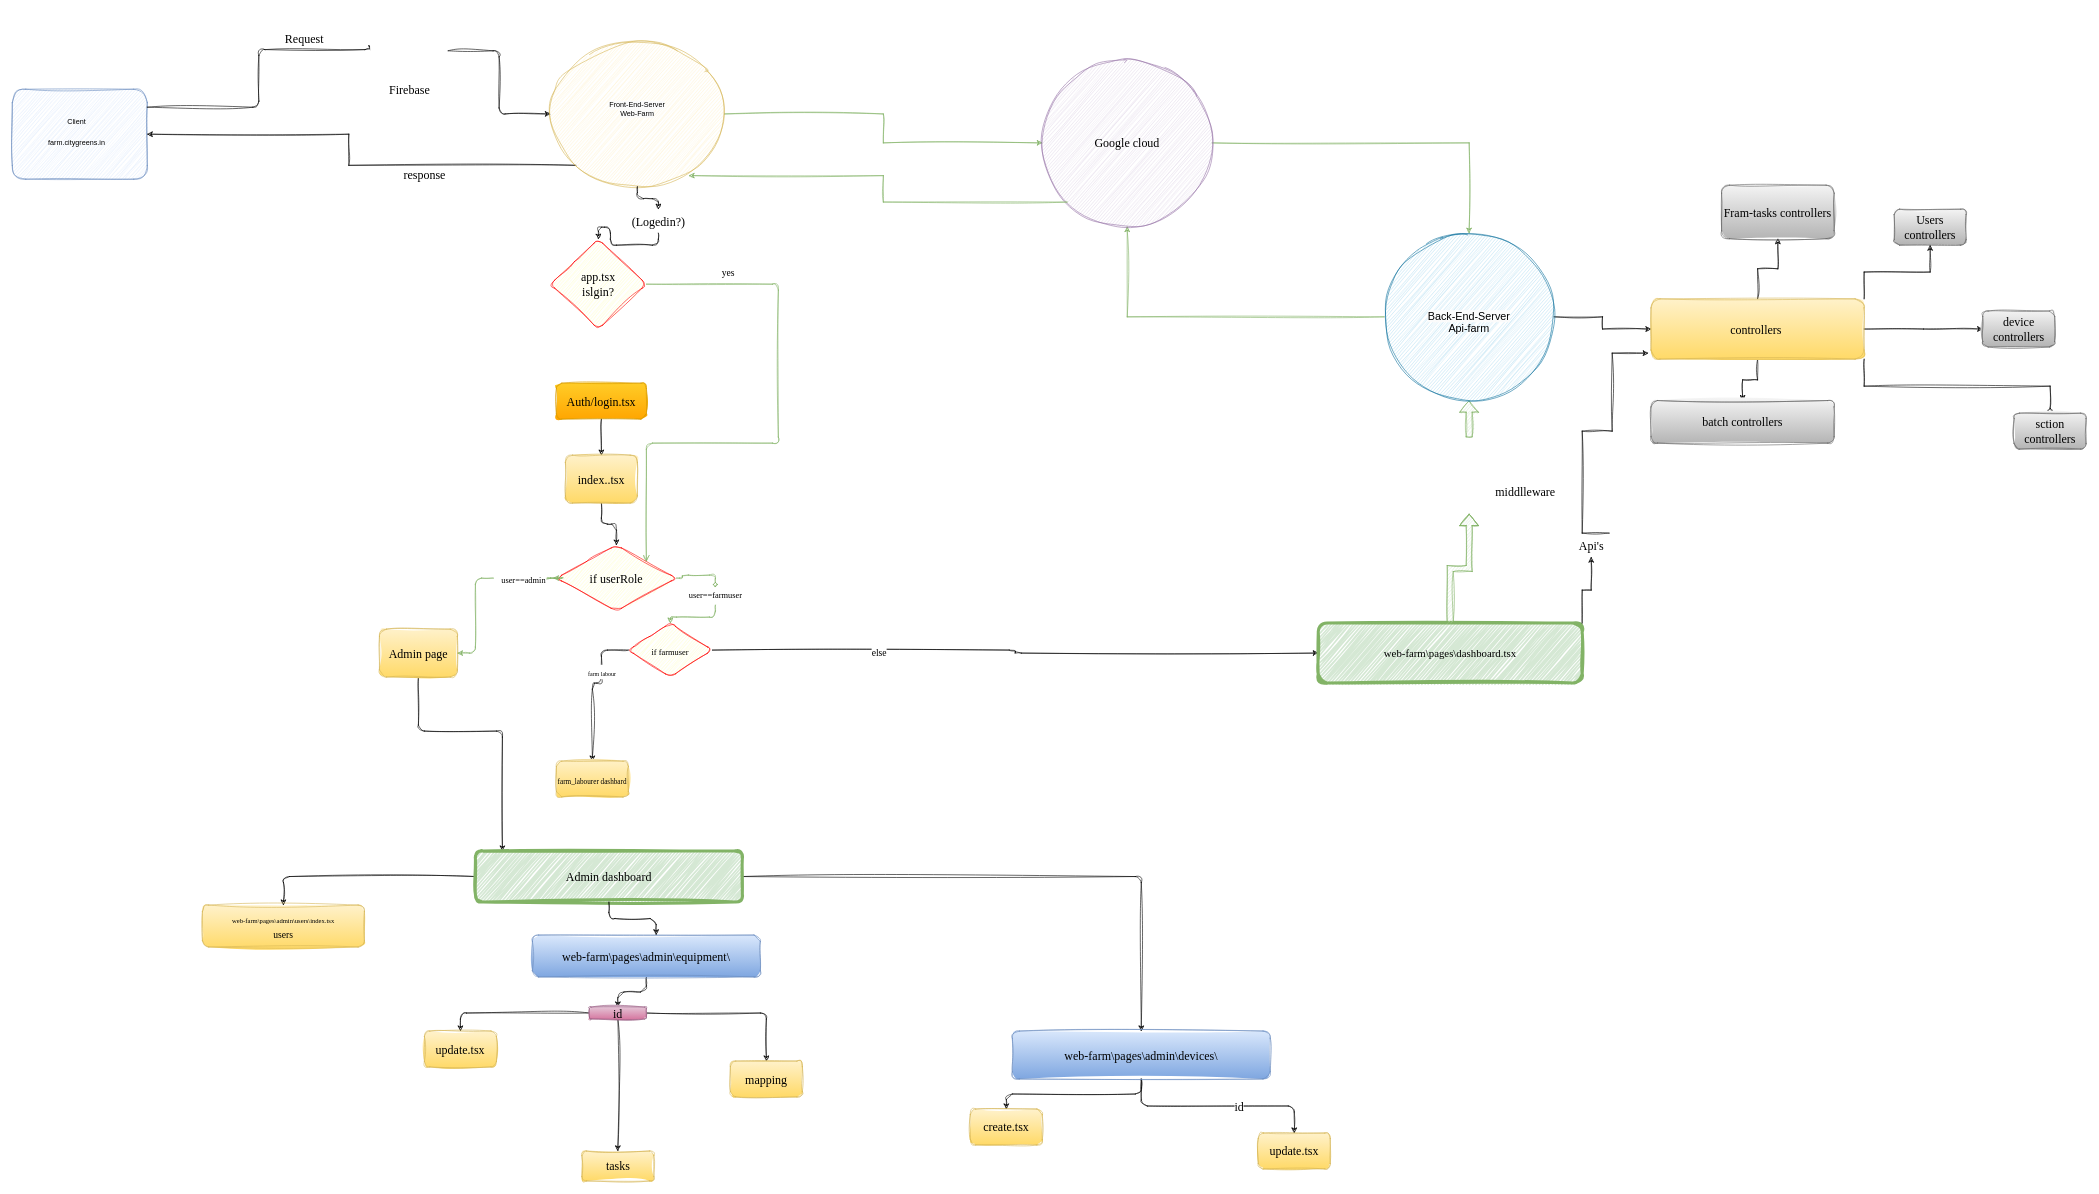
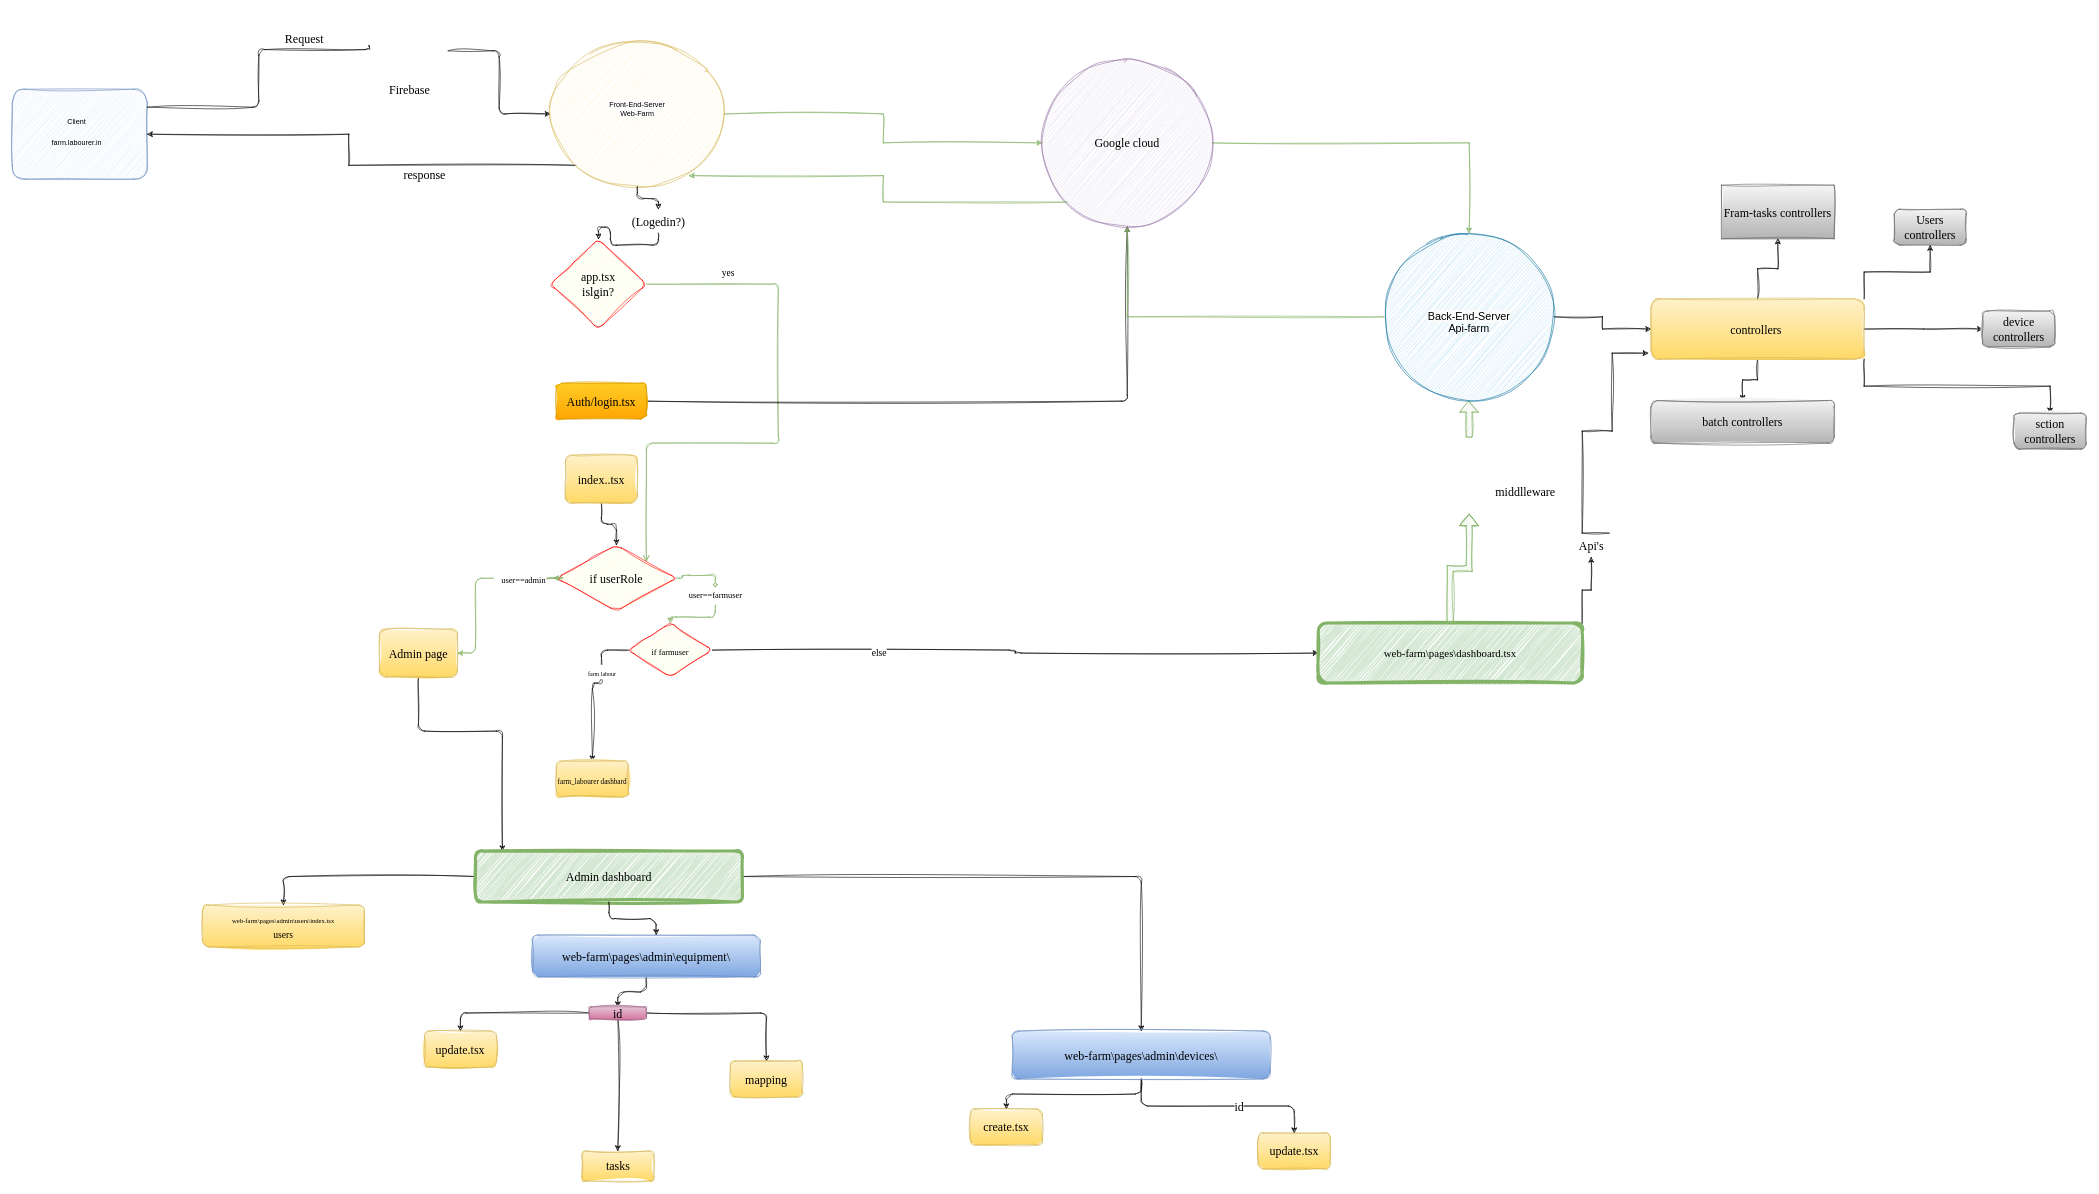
- <mxCell id="5" value="farm.citygreens.in" style="text;html=1;align=center;verticalAlign=middle;resizable=0;points=[];autosize=1;strokeColor=none;fillColor=none;rounded=1;sketch=1;curveFitting=1;jiggle=2;" parent="1" vertex="1"><mxGeometry x="67" y="222.5" width="120" height="30" as="geometry" /></mxCell>
+ <mxCell id="5" value="farm.labourer.in" style="text;html=1;align=center;verticalAlign=middle;resizable=0;points=[];autosize=1;strokeColor=none;fillColor=none;rounded=1;sketch=1;curveFitting=1;jiggle=2;" parent="1" vertex="1"><mxGeometry x="67" y="222.5" width="120" height="30" as="geometry" /></mxCell>
- <mxCell id="74" value="Fram-tasks controllers" style="whiteSpace=wrap;html=1;fontSize=20;fontFamily=Architects Daughter;rounded=1;sketch=1;curveFitting=1;jiggle=2;hachureGap=4;fontSource=https%3A%2F%2Ffonts.googleapis.com%2Fcss%3Ffamily%3DArchitects%2BDaughter;fillColor=#f5f5f5;gradientColor=#b3b3b3;strokeColor=#666666;" parent="1" vertex="1"><mxGeometry x="2869.34" y="308" width="187.66" height="89.24" as="geometry" /></mxCell>
+ <mxCell id="74" value="Fram-tasks controllers" style="whiteSpace=wrap;html=1;fontSize=20;fontFamily=Architects Daughter;sketch=1;curveFitting=1;jiggle=2;hachureGap=4;fontSource=https%3A%2F%2Ffonts.googleapis.com%2Fcss%3Ffamily%3DArchitects%2BDaughter;fillColor=#f5f5f5;gradientColor=#b3b3b3;strokeColor=#666666;rounded=0;" parent="1" vertex="1"><mxGeometry x="2869.34" y="308" width="187.66" height="89.24" as="geometry" /></mxCell>
- <mxCell id="64" style="edgeStyle=orthogonalEdgeStyle;rounded=0;sketch=1;hachureGap=4;jiggle=2;curveFitting=1;orthogonalLoop=1;jettySize=auto;html=1;exitX=1;exitY=1;exitDx=0;exitDy=0;fontFamily=Architects Daughter;fontSource=https%3A%2F%2Ffonts.googleapis.com%2Fcss%3Ffamily%3DArchitects%2BDaughter;fontSize=16;endArrow=diamond;" parent="1" source="65" target="77" edge="1"><mxGeometry relative="1" as="geometry"><mxPoint x="3417" y="718" as="targetPoint" /></mxGeometry></mxCell>
+ <mxCell id="64" style="edgeStyle=orthogonalEdgeStyle;rounded=0;sketch=1;hachureGap=4;jiggle=2;curveFitting=1;orthogonalLoop=1;jettySize=auto;html=1;exitX=1;exitY=1;exitDx=0;exitDy=0;fontFamily=Architects Daughter;fontSource=https%3A%2F%2Ffonts.googleapis.com%2Fcss%3Ffamily%3DArchitects%2BDaughter;fontSize=16;" parent="1" source="65" target="77" edge="1"><mxGeometry relative="1" as="geometry"><mxPoint x="3417" y="718" as="targetPoint" /></mxGeometry></mxCell>
- <mxCell id="12" value="" style="edgeStyle=orthogonalEdgeStyle;rounded=1;sketch=1;hachureGap=4;jiggle=2;curveFitting=1;orthogonalLoop=1;jettySize=auto;html=1;fontFamily=Architects Daughter;fontSource=https%3A%2F%2Ffonts.googleapis.com%2Fcss%3Ffamily%3DArchitects%2BDaughter;fontSize=16;" parent="1" source="13" target="15" edge="1"><mxGeometry relative="1" as="geometry" /></mxCell>
+ <mxCell id="12" value="" style="edgeStyle=orthogonalEdgeStyle;rounded=1;sketch=1;hachureGap=4;jiggle=2;curveFitting=1;orthogonalLoop=1;jettySize=auto;html=1;fontFamily=Architects Daughter;fontSource=https%3A%2F%2Ffonts.googleapis.com%2Fcss%3Ffamily%3DArchitects%2BDaughter;fontSize=16;" parent="1" source="13" target="59" edge="1"><mxGeometry relative="1" as="geometry" /></mxCell>
